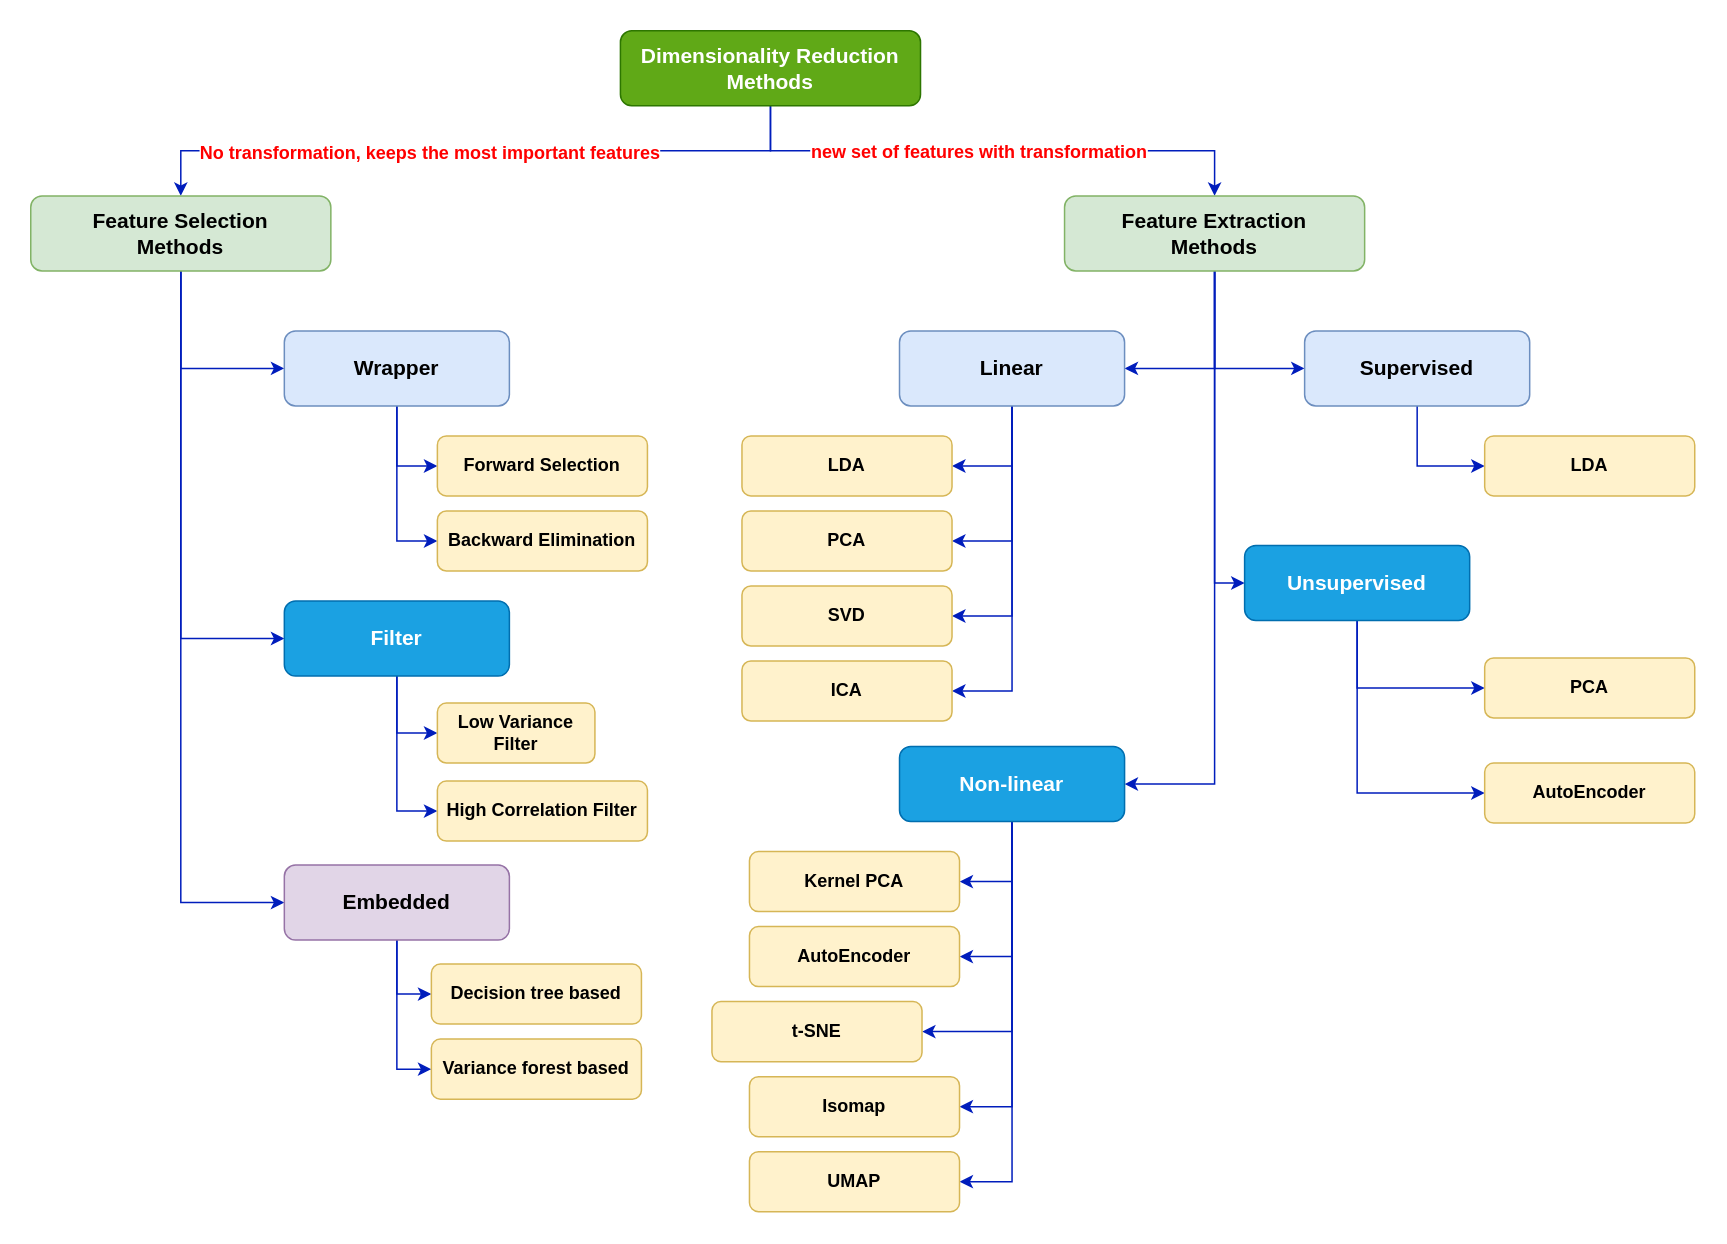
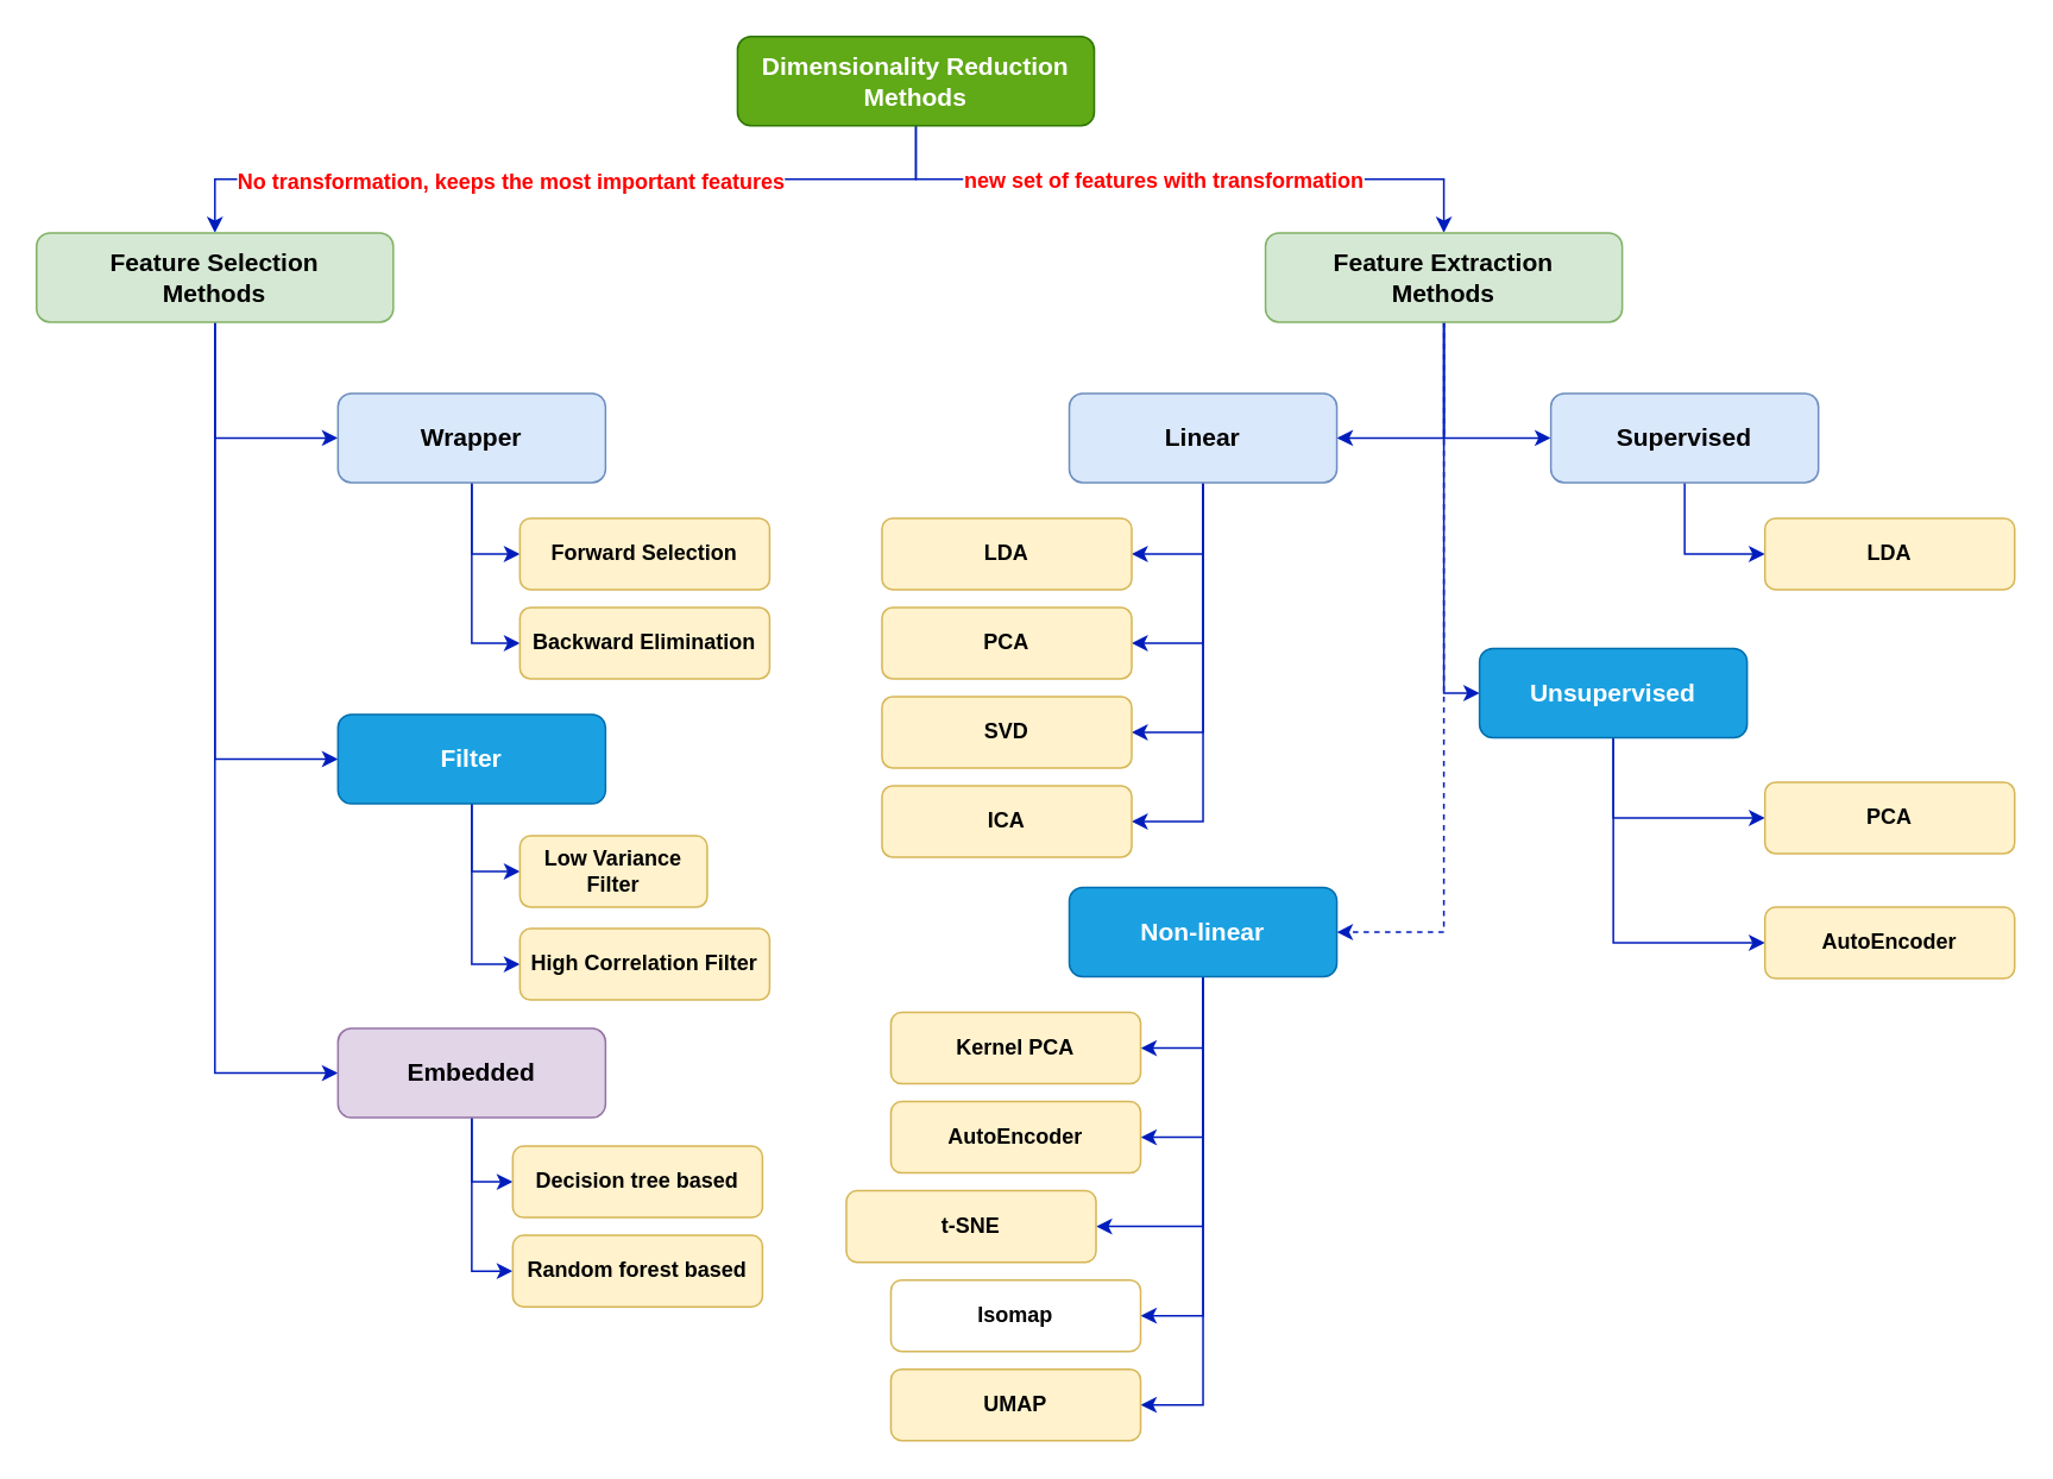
- <mxCell id="14" style="edgeStyle=orthogonalEdgeStyle;rounded=0;orthogonalLoop=1;jettySize=auto;html=1;exitX=0.5;exitY=1;exitDx=0;exitDy=0;entryX=1;entryY=0.5;entryDx=0;entryDy=0;strokeWidth=1;fillColor=#0050ef;strokeColor=#001DBC;" parent="1" source="15" target="37" edge="1"><mxGeometry relative="1" as="geometry" /></mxCell>
+ <mxCell id="14" style="edgeStyle=orthogonalEdgeStyle;rounded=0;orthogonalLoop=1;jettySize=auto;html=1;exitX=0.5;exitY=1;exitDx=0;exitDy=0;entryX=1;entryY=0.5;entryDx=0;entryDy=0;strokeWidth=1;fillColor=#0050ef;strokeColor=#001DBC;dashed=1;" parent="1" source="15" target="37" edge="1"><mxGeometry relative="1" as="geometry" /></mxCell>
- <mxCell id="51" value="Variance forest based" style="rounded=1;whiteSpace=wrap;html=1;fontSize=12;glass=0;strokeWidth=1;shadow=0;fillColor=#fff2cc;strokeColor=#d6b656;fontStyle=1;" parent="1" vertex="1"><mxGeometry x="287" y="692" width="140" height="40" as="geometry" /></mxCell>
+ <mxCell id="51" value="Random forest based" style="rounded=1;whiteSpace=wrap;html=1;fontSize=12;glass=0;strokeWidth=1;shadow=0;fillColor=#fff2cc;strokeColor=#d6b656;fontStyle=1;" parent="1" vertex="1"><mxGeometry x="287" y="692" width="140" height="40" as="geometry" /></mxCell>
- <mxCell id="41" value="Isomap" style="rounded=1;whiteSpace=wrap;html=1;fontSize=12;glass=0;strokeWidth=1;shadow=0;fillColor=#fff2cc;strokeColor=#d6b656;fontStyle=1;" parent="1" vertex="1"><mxGeometry x="499" y="717" width="140" height="40" as="geometry" /></mxCell>
+ <mxCell id="41" value="Isomap" style="rounded=1;whiteSpace=wrap;html=1;fontSize=12;glass=0;strokeWidth=1;shadow=0;fillColor=#ffffff;strokeColor=#d6b656;fontStyle=1;" parent="1" vertex="1"><mxGeometry x="499" y="717" width="140" height="40" as="geometry" /></mxCell>
